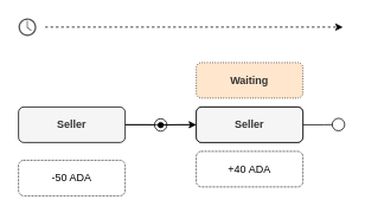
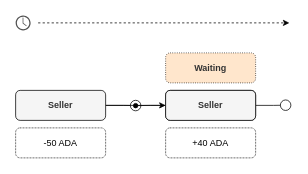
- <mxCell id="13" value="-50 ADA" style="rounded=1;whiteSpace=wrap;html=1;strokeWidth=1;dashed=1;dashPattern=1 1;strokeColor=#000000;" parent="1" vertex="1"><mxGeometry x="20" y="180" width="120" height="40" as="geometry" /></mxCell>
+ <mxCell id="13" value="-50 ADA" style="rounded=1;whiteSpace=wrap;html=1;strokeWidth=1;dashed=1;dashPattern=1 1;strokeColor=#000000;" parent="1" vertex="1"><mxGeometry x="20" y="170" width="120" height="40" as="geometry" /></mxCell>
